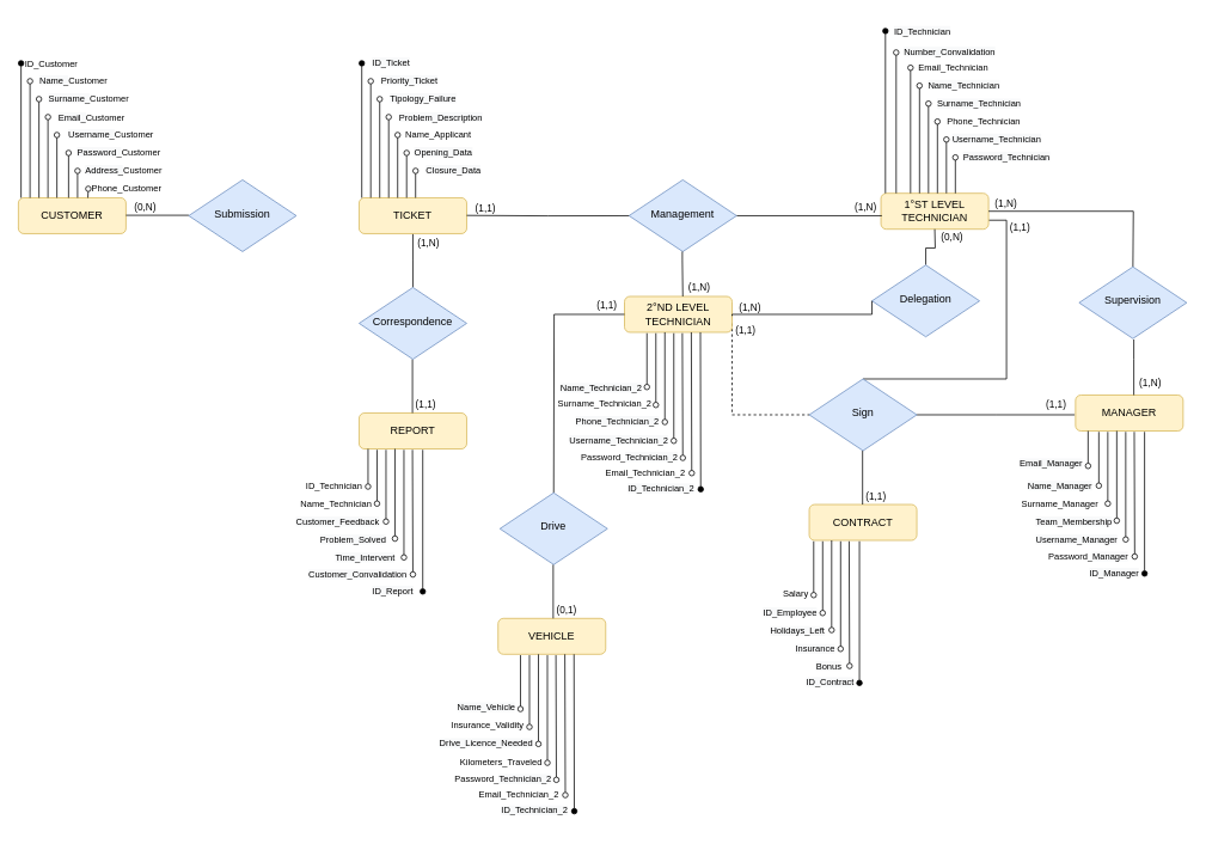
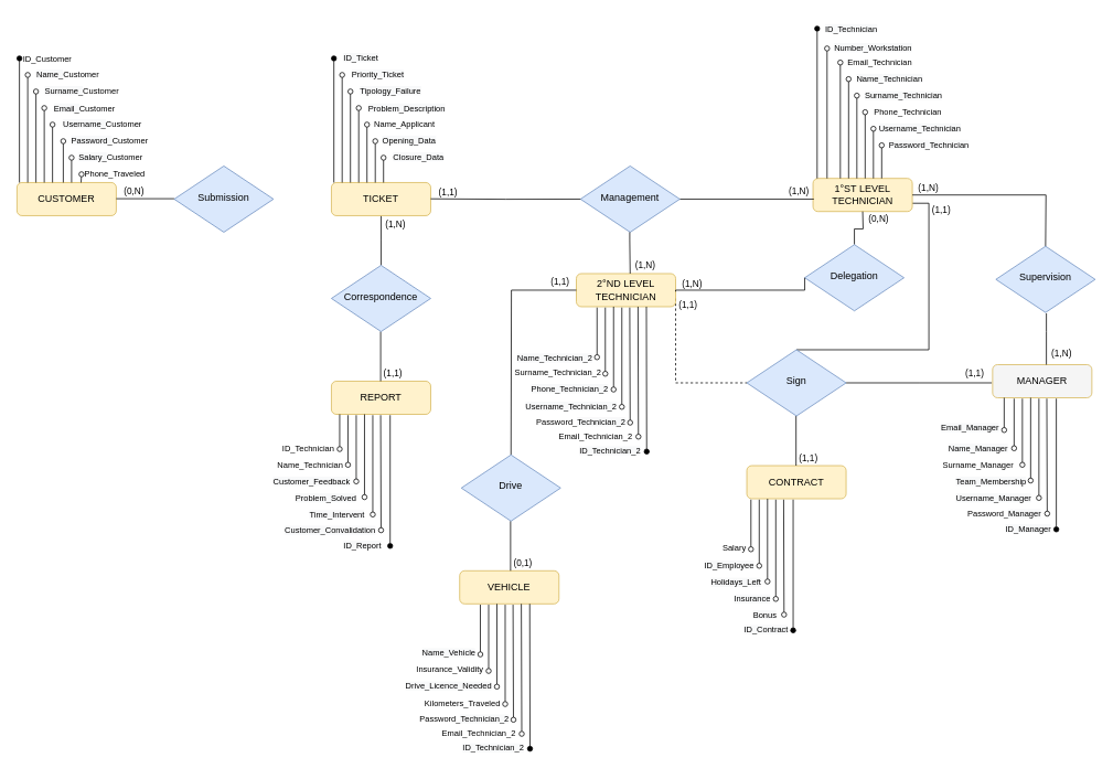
- <mxCell id="87" value="&lt;span style=&quot;color: rgb(0 , 0 , 0) ; font-family: &amp;#34;helvetica&amp;#34; ; font-size: 10px ; font-style: normal ; font-weight: 400 ; letter-spacing: normal ; text-align: center ; text-indent: 0px ; text-transform: none ; word-spacing: 0px ; background-color: rgb(248 , 249 , 250) ; display: inline ; float: none&quot;&gt;Number_Convalidation&lt;/span&gt;" style="text;whiteSpace=wrap;html=1;" vertex="1" parent="1"><mxGeometry x="1006" y="43" width="90" height="30" as="geometry" /></mxCell>
+ <mxCell id="87" value="&lt;span style=&quot;color: rgb(0 , 0 , 0) ; font-family: &amp;#34;helvetica&amp;#34; ; font-size: 10px ; font-style: normal ; font-weight: 400 ; letter-spacing: normal ; text-align: center ; text-indent: 0px ; text-transform: none ; word-spacing: 0px ; background-color: rgb(248 , 249 , 250) ; display: inline ; float: none&quot;&gt;Number_Workstation&lt;/span&gt;" style="text;whiteSpace=wrap;html=1;" vertex="1" parent="1"><mxGeometry x="1006" y="43" width="90" height="30" as="geometry" /></mxCell>
- <mxCell id="44" value="&lt;span style=&quot;color: rgb(0 , 0 , 0) ; font-family: &amp;#34;helvetica&amp;#34; ; font-size: 10px ; font-style: normal ; font-weight: 400 ; letter-spacing: normal ; text-align: center ; text-indent: 0px ; text-transform: none ; word-spacing: 0px ; background-color: rgb(248 , 249 , 250) ; display: inline ; float: none&quot;&gt;Address_&lt;/span&gt;&lt;span style=&quot;font-size: 10px ; text-align: center&quot;&gt;Customer&lt;/span&gt;" style="text;whiteSpace=wrap;html=1;" parent="1" vertex="1"><mxGeometry x="93" y="175" width="110" height="30" as="geometry" /></mxCell>
+ <mxCell id="44" value="&lt;span style=&quot;color: rgb(0 , 0 , 0) ; font-family: &amp;#34;helvetica&amp;#34; ; font-size: 10px ; font-style: normal ; font-weight: 400 ; letter-spacing: normal ; text-align: center ; text-indent: 0px ; text-transform: none ; word-spacing: 0px ; background-color: rgb(248 , 249 , 250) ; display: inline ; float: none&quot;&gt;Salary_&lt;/span&gt;&lt;span style=&quot;font-size: 10px ; text-align: center&quot;&gt;Customer&lt;/span&gt;" style="text;whiteSpace=wrap;html=1;" parent="1" vertex="1"><mxGeometry x="93" y="175" width="110" height="30" as="geometry" /></mxCell>
- <mxCell id="53" value="&lt;div style=&quot;text-align: center&quot;&gt;&lt;span style=&quot;font-size: 10px&quot;&gt;&lt;font face=&quot;helvetica&quot;&gt;Phone_Customer&lt;/font&gt;&lt;/span&gt;&lt;/div&gt;" style="text;whiteSpace=wrap;html=1;" parent="1" vertex="1"><mxGeometry x="100" y="195" width="110" height="30" as="geometry" /></mxCell>
+ <mxCell id="53" value="&lt;div style=&quot;text-align: center&quot;&gt;&lt;span style=&quot;font-size: 10px&quot;&gt;&lt;font face=&quot;helvetica&quot;&gt;Phone_Traveled&lt;/font&gt;&lt;/span&gt;&lt;/div&gt;" style="text;whiteSpace=wrap;html=1;" parent="1" vertex="1"><mxGeometry x="100" y="195" width="110" height="30" as="geometry" /></mxCell>
- <mxCell id="60" value="MANAGER" style="rounded=1;whiteSpace=wrap;html=1;fontSize=12;glass=0;strokeWidth=1;shadow=0;fillColor=#fff2cc;strokeColor=#d6b656;" parent="1" vertex="1"><mxGeometry x="1199" y="440" width="120" height="40" as="geometry" /></mxCell>
+ <mxCell id="60" value="MANAGER" style="rounded=1;whiteSpace=wrap;html=1;fontSize=12;glass=0;strokeWidth=1;shadow=0;fillColor=#f5f5f5;strokeColor=#d6b656;" parent="1" vertex="1"><mxGeometry x="1199" y="440" width="120" height="40" as="geometry" /></mxCell>
